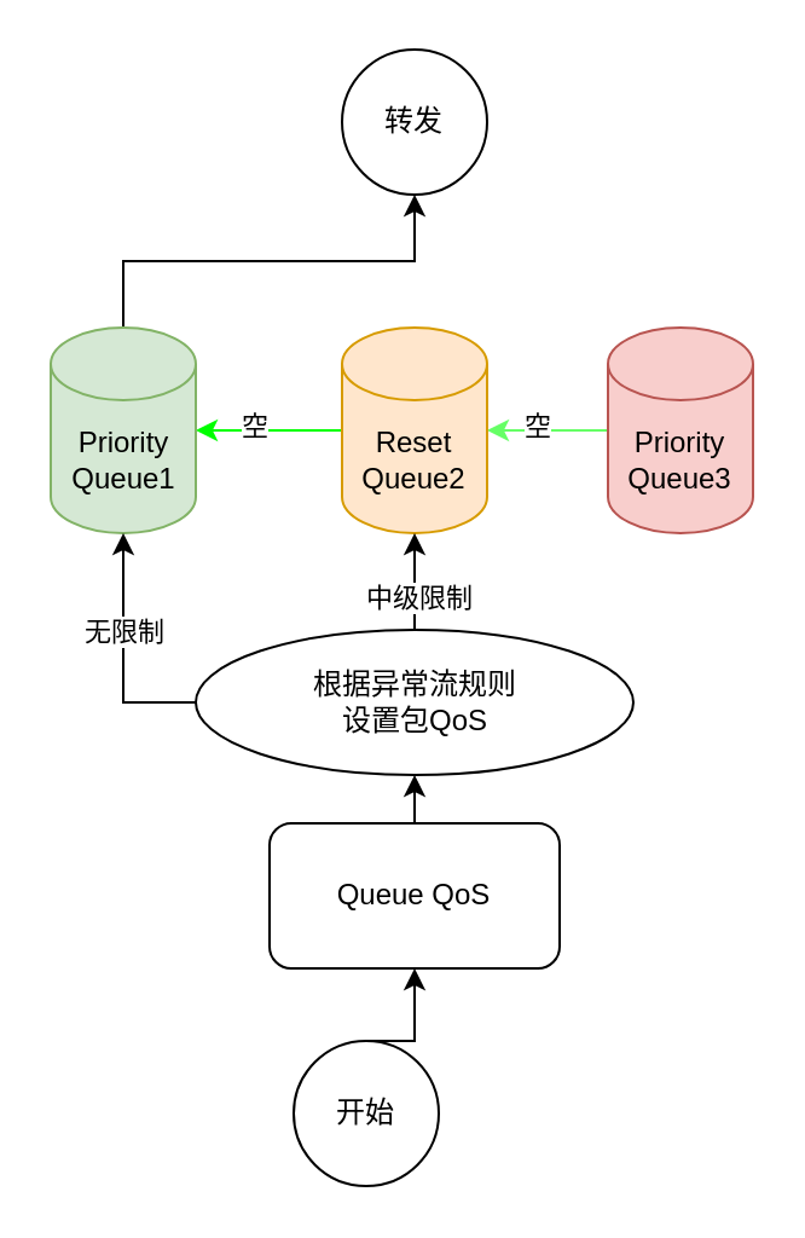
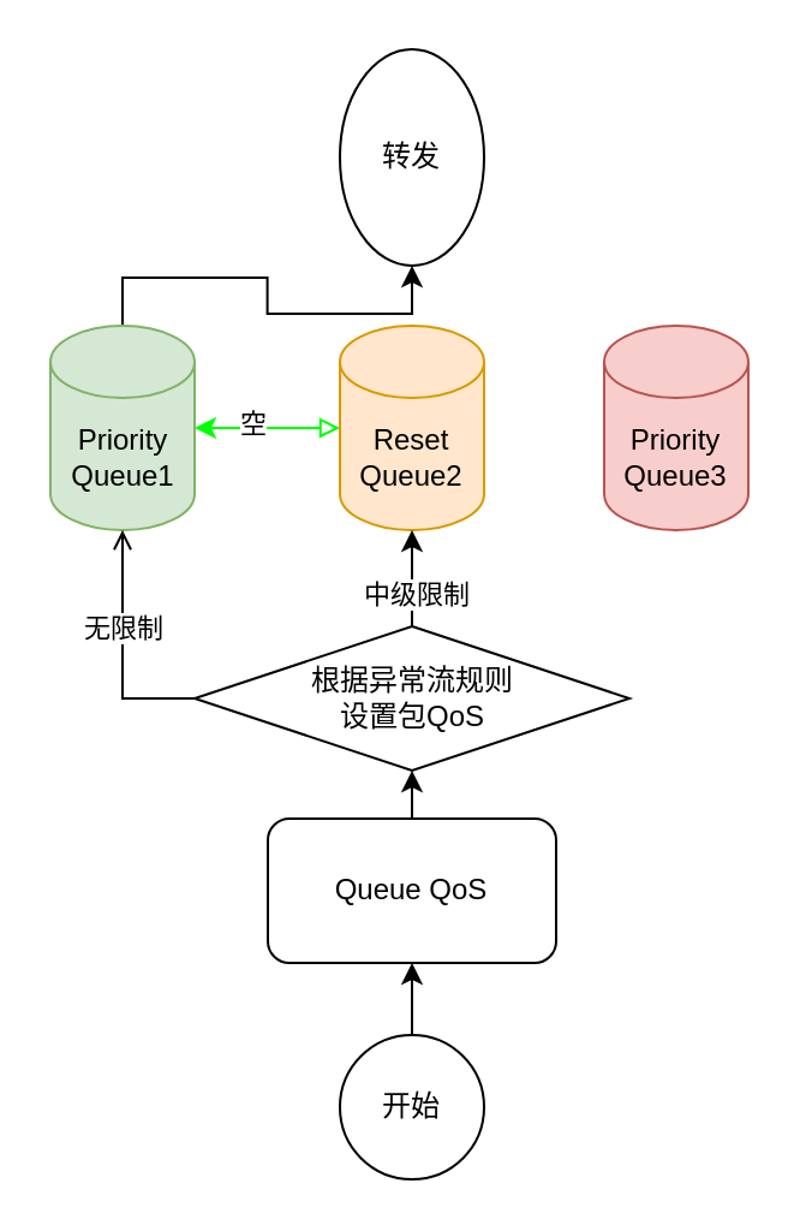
- <mxCell id="19" value="转发" style="ellipse;whiteSpace=wrap;html=1;aspect=fixed;" vertex="1" parent="1"><mxGeometry x="141" y="20" width="60" height="60" as="geometry" /></mxCell>
+ <mxCell id="19" value="转发" style="ellipse;whiteSpace=wrap;html=1;aspect=fixed;" vertex="1" parent="1"><mxGeometry x="141" y="20" width="60" height="90" as="geometry" /></mxCell>
- <mxCell id="2" style="edgeStyle=orthogonalEdgeStyle;rounded=0;orthogonalLoop=1;jettySize=auto;html=1;exitX=1;exitY=0.5;exitDx=0;exitDy=0;exitPerimeter=0;entryX=0;entryY=0.5;entryDx=0;entryDy=0;entryPerimeter=0;strokeColor=#00FF00;startArrow=classic;startFill=1;endArrow=none;endFill=0;" edge="1" parent="1" source="5" target="8"><mxGeometry relative="1" as="geometry" /></mxCell>
+ <mxCell id="2" style="edgeStyle=orthogonalEdgeStyle;rounded=0;orthogonalLoop=1;jettySize=auto;html=1;exitX=1;exitY=0.5;exitDx=0;exitDy=0;exitPerimeter=0;entryX=0;entryY=0.5;entryDx=0;entryDy=0;entryPerimeter=0;strokeColor=#00FF00;startArrow=classic;startFill=1;endArrow=block;endFill=0;" edge="1" parent="1" source="5" target="8"><mxGeometry relative="1" as="geometry" /></mxCell>
- <mxCell id="6" style="edgeStyle=orthogonalEdgeStyle;rounded=0;orthogonalLoop=1;jettySize=auto;html=1;exitX=1;exitY=0.5;exitDx=0;exitDy=0;exitPerimeter=0;entryX=0;entryY=0.5;entryDx=0;entryDy=0;entryPerimeter=0;strokeColor=#66FF66;endArrow=none;endFill=0;startArrow=classic;startFill=1;" edge="1" parent="1" source="8" target="9"><mxGeometry relative="1" as="geometry" /></mxCell>
- <mxCell id="7" value="空" style="edgeLabel;html=1;align=center;verticalAlign=middle;resizable=0;points=[];" vertex="1" connectable="0" parent="6"><mxGeometry x="-0.2" y="3" relative="1" as="geometry"><mxPoint y="1" as="offset" /></mxGeometry></mxCell>
- <mxCell id="14" style="edgeStyle=orthogonalEdgeStyle;rounded=0;orthogonalLoop=1;jettySize=auto;html=1;exitX=0;exitY=0.5;exitDx=0;exitDy=0;entryX=0.5;entryY=1;entryDx=0;entryDy=0;entryPerimeter=0;" edge="1" parent="1" source="18" target="5"><mxGeometry relative="1" as="geometry" /></mxCell>
+ <mxCell id="14" style="edgeStyle=orthogonalEdgeStyle;rounded=0;orthogonalLoop=1;jettySize=auto;html=1;exitX=0;exitY=0.5;exitDx=0;exitDy=0;entryX=0.5;entryY=1;entryDx=0;entryDy=0;entryPerimeter=0;endArrow=open;" edge="1" parent="1" source="18" target="5"><mxGeometry relative="1" as="geometry" /></mxCell>
- <mxCell id="18" value="根据异常流规则&lt;br&gt;设置包QoS" style="ellipse;whiteSpace=wrap;html=1;" vertex="1" parent="1"><mxGeometry x="80.5" y="260" width="181" height="60" as="geometry" /></mxCell>
+ <mxCell id="18" value="根据异常流规则&lt;br&gt;设置包QoS" style="rhombus;whiteSpace=wrap;html=1;" vertex="1" parent="1"><mxGeometry x="80.5" y="260" width="181" height="60" as="geometry" /></mxCell>
- <mxCell id="13" value="开始" style="ellipse;whiteSpace=wrap;html=1;aspect=fixed;" vertex="1" parent="1"><mxGeometry x="121" y="430" width="60" height="60" as="geometry" /></mxCell>
+ <mxCell id="13" value="开始" style="ellipse;whiteSpace=wrap;html=1;aspect=fixed;" vertex="1" parent="1"><mxGeometry x="141" y="430" width="60" height="60" as="geometry" /></mxCell>
